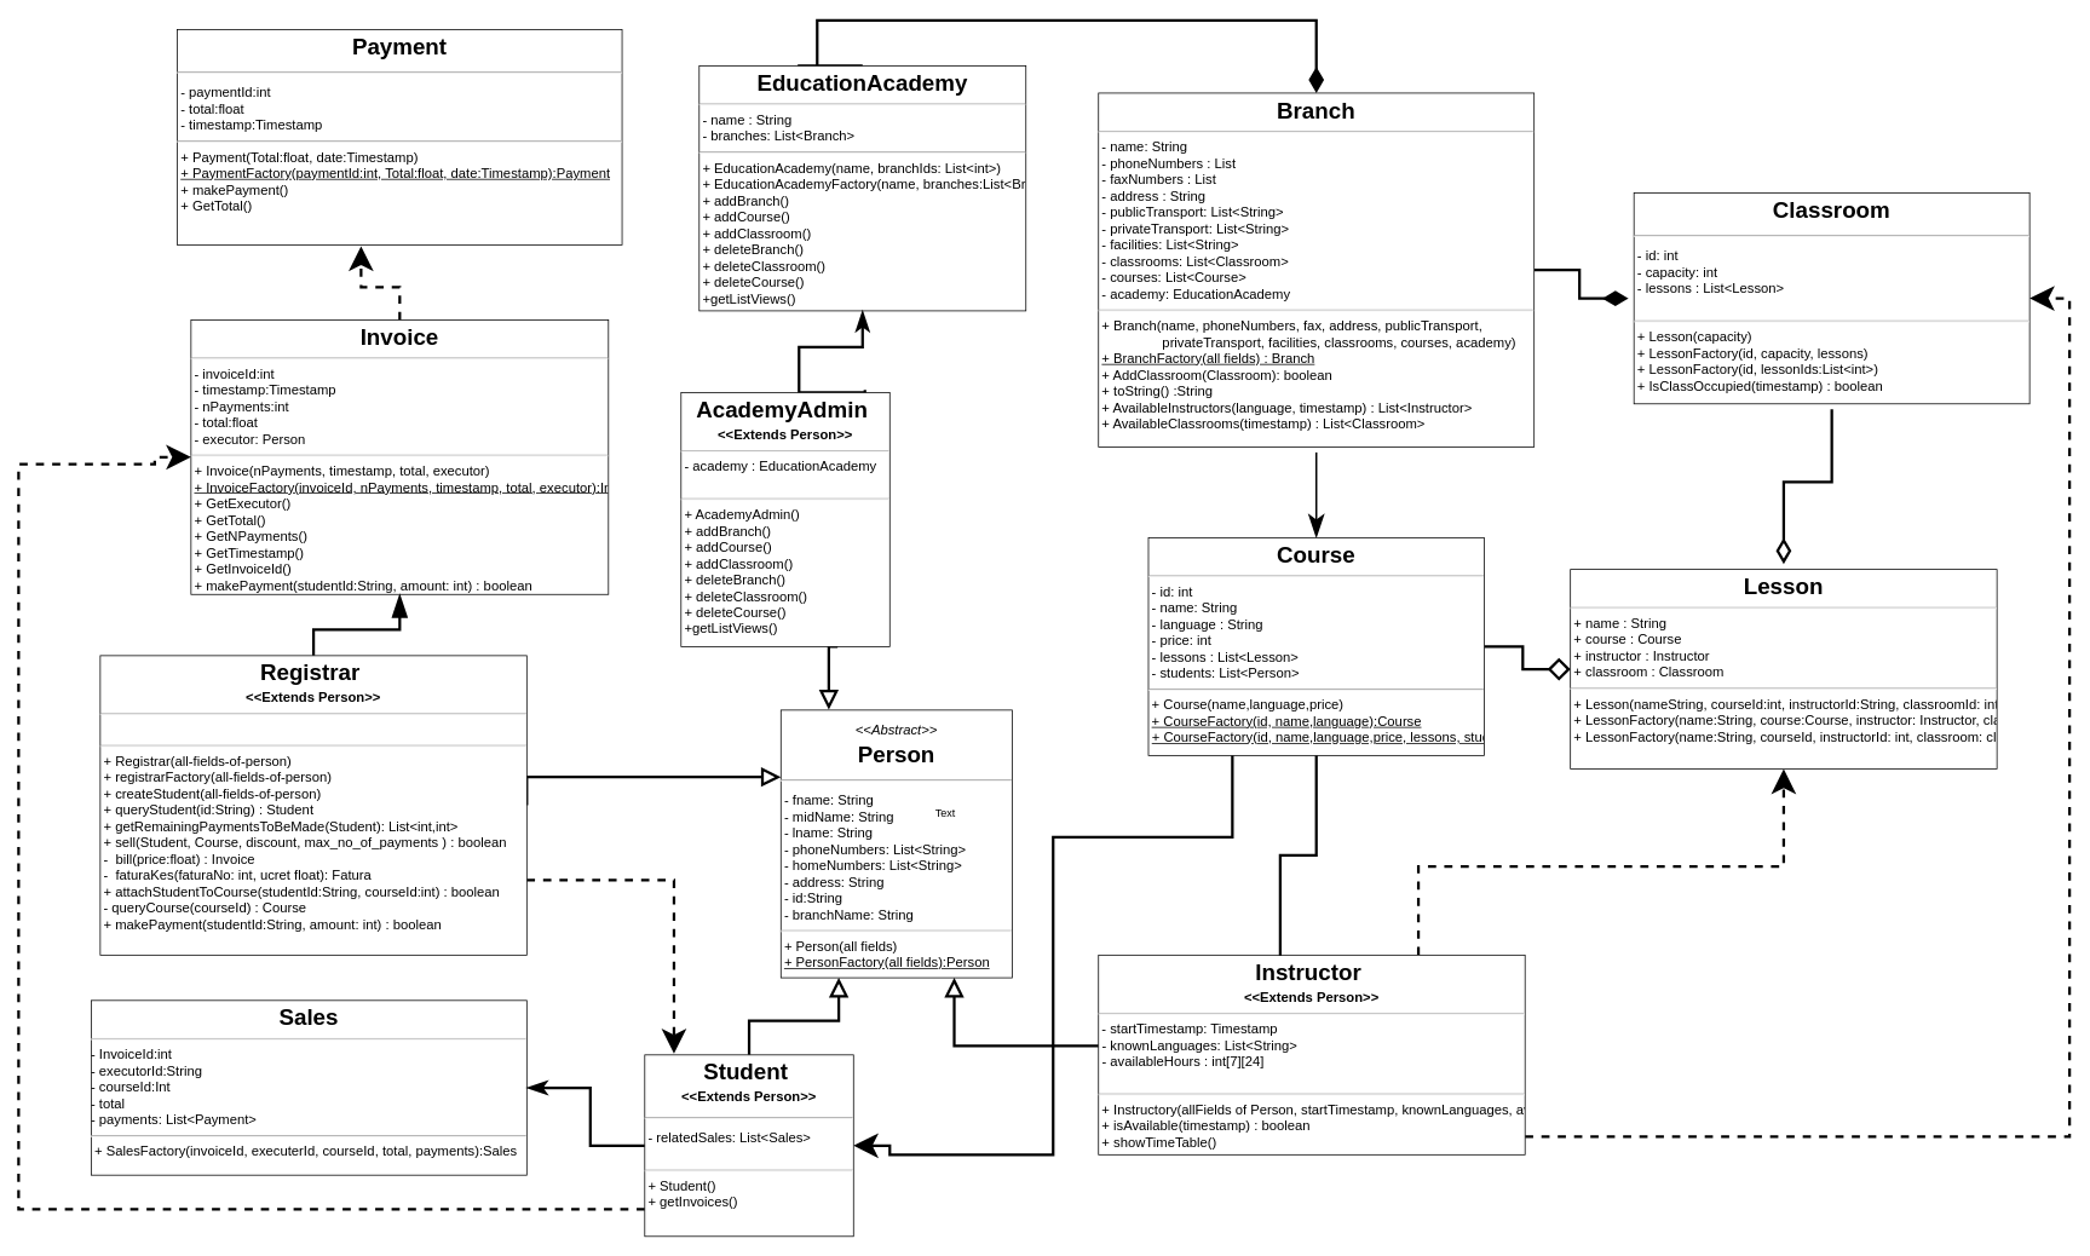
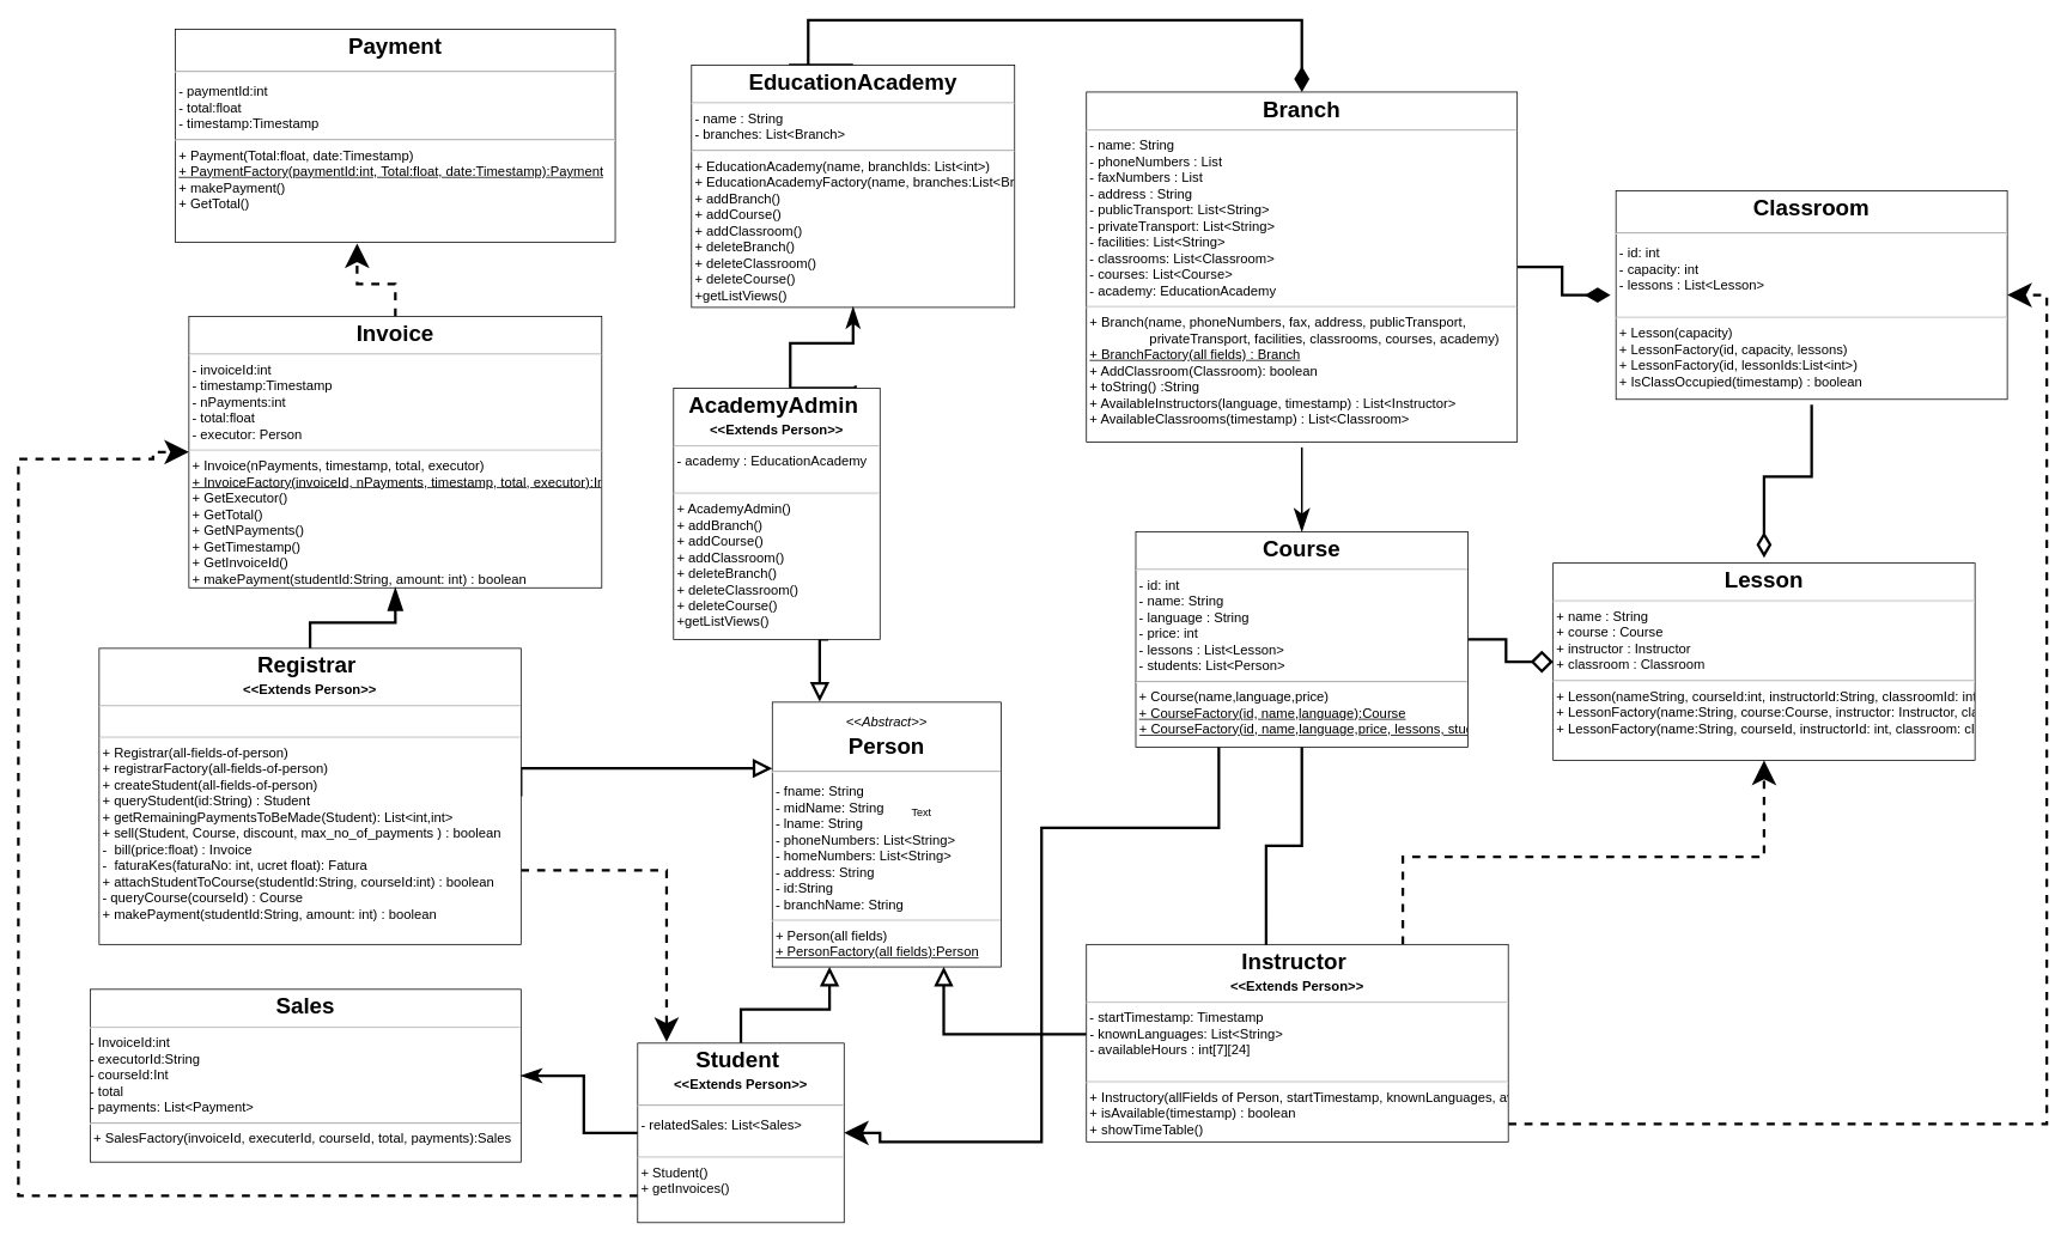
- <mxCell id="7" value="Text" style="text;html=1;align=center;verticalAlign=middle;resizable=0;points=[];autosize=1;" vertex="1" parent="6"><mxGeometry x="161" y="104" width="40" height="20" as="geometry" /></mxCell>
+ <mxCell id="7" value="Text" style="text;html=1;align=center;verticalAlign=middle;resizable=0;points=[];autosize=1;" vertex="1" parent="6"><mxGeometry x="146" y="114" width="40" height="20" as="geometry" /></mxCell>
